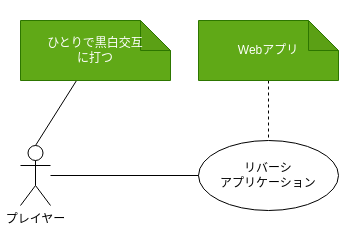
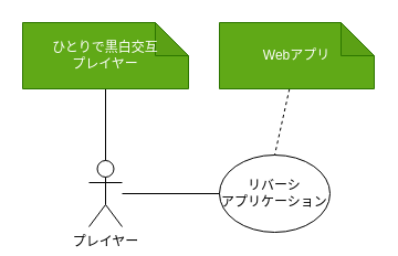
- <mxCell id="8" value="ひとりで黒白交互&lt;br&gt;に打つ" style="shape=note;whiteSpace=wrap;html=1;backgroundOutline=1;darkOpacity=0.05;fillColor=#60a917;strokeColor=#2D7600;fontColor=#ffffff;" vertex="1" parent="1"><mxGeometry x="20" y="20" width="150" height="60" as="geometry" /></mxCell>
+ <mxCell id="8" value="ひとりで黒白交互&lt;br&gt;プレイヤー" style="shape=note;whiteSpace=wrap;html=1;backgroundOutline=1;darkOpacity=0.05;fillColor=#60a917;strokeColor=#2D7600;fontColor=#ffffff;" vertex="1" parent="1"><mxGeometry x="20" y="20" width="150" height="60" as="geometry" /></mxCell>
- <mxCell id="4" value="プレイヤー" style="shape=umlActor;verticalLabelPosition=bottom;verticalAlign=top;html=1;" vertex="1" parent="1"><mxGeometry x="20" y="145" width="30" height="60" as="geometry" /></mxCell>
+ <mxCell id="4" value="プレイヤー" style="shape=umlActor;verticalLabelPosition=bottom;verticalAlign=top;html=1;" vertex="1" parent="1"><mxGeometry x="80" y="145" width="30" height="60" as="geometry" /></mxCell>
- <mxCell id="2" value="リバーシ&lt;br&gt;アプリケーション" style="ellipse;whiteSpace=wrap;html=1;" vertex="1" parent="1"><mxGeometry x="198" y="140" width="140" height="70" as="geometry" /></mxCell>
+ <mxCell id="2" value="リバーシ&lt;br&gt;アプリケーション" style="ellipse;whiteSpace=wrap;html=1;" vertex="1" parent="1"><mxGeometry x="198" y="140" width="100" height="70" as="geometry" /></mxCell>
